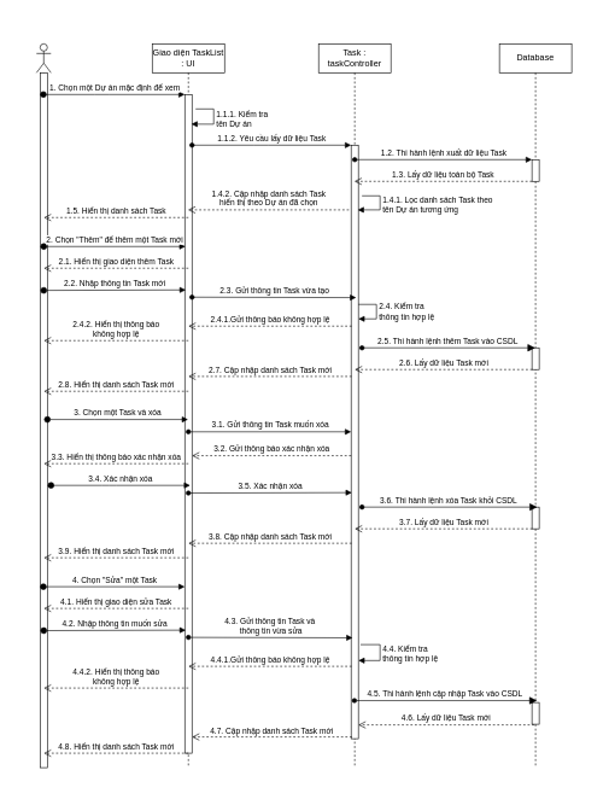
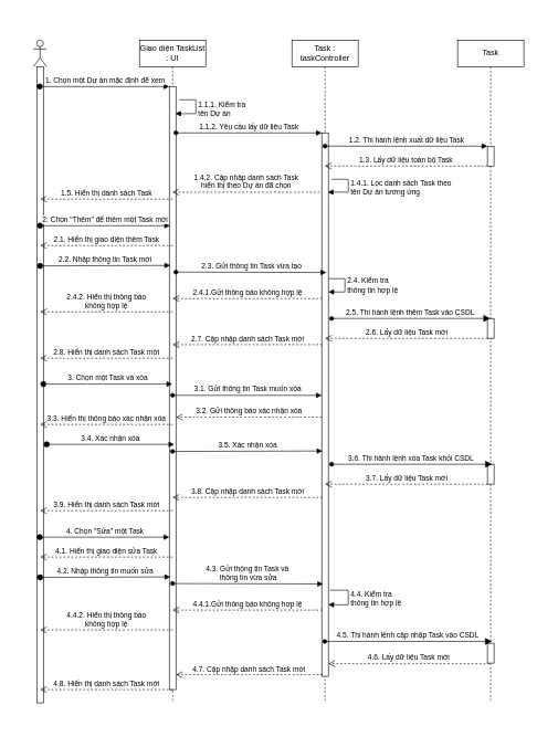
- <mxCell id="13" value="Database" style="shape=umlLifeline;perimeter=lifelinePerimeter;whiteSpace=wrap;html=1;container=1;collapsible=0;recursiveResize=0;outlineConnect=0;" parent="1" vertex="1"><mxGeometry x="690" y="60" width="100" height="1000" as="geometry" /></mxCell>
+ <mxCell id="13" value="Task" style="shape=umlLifeline;perimeter=lifelinePerimeter;whiteSpace=wrap;html=1;container=1;collapsible=0;recursiveResize=0;outlineConnect=0;" parent="1" vertex="1"><mxGeometry x="690" y="60" width="100" height="1000" as="geometry" /></mxCell>
